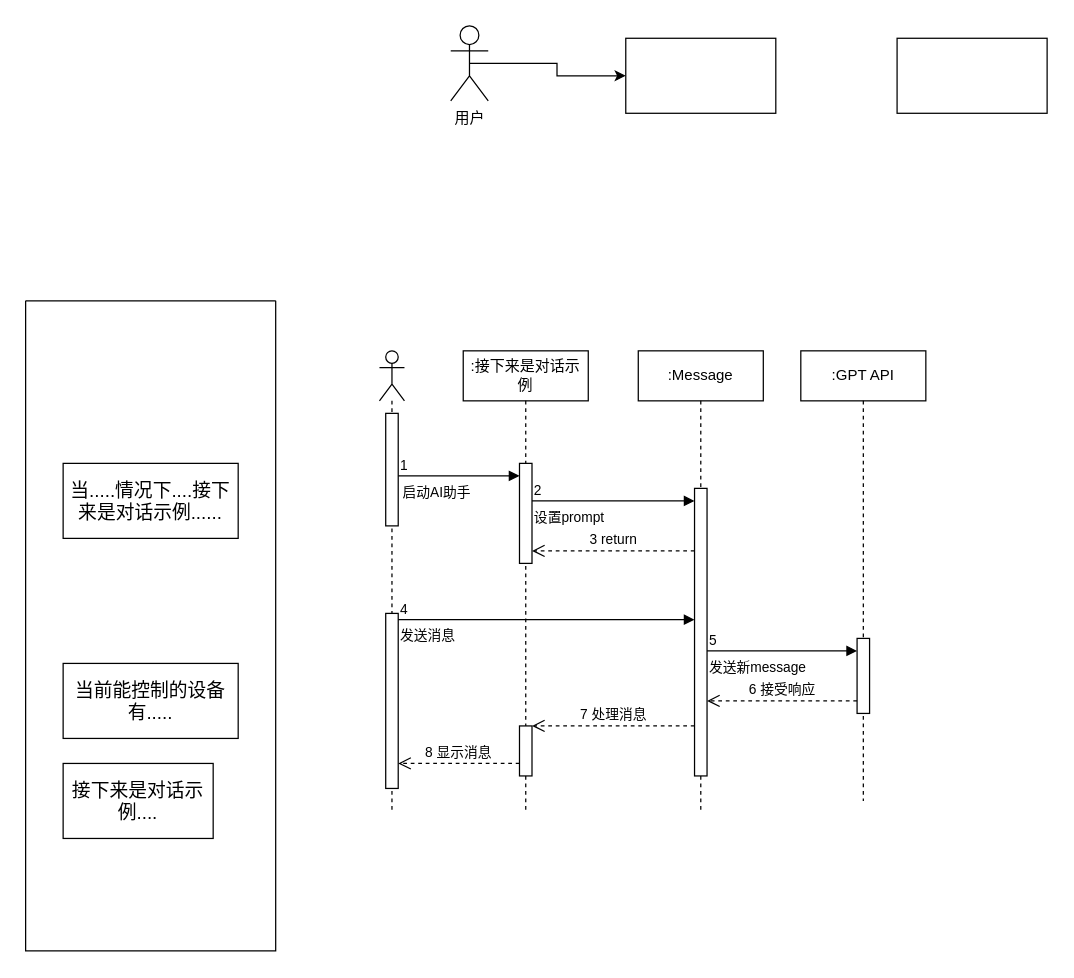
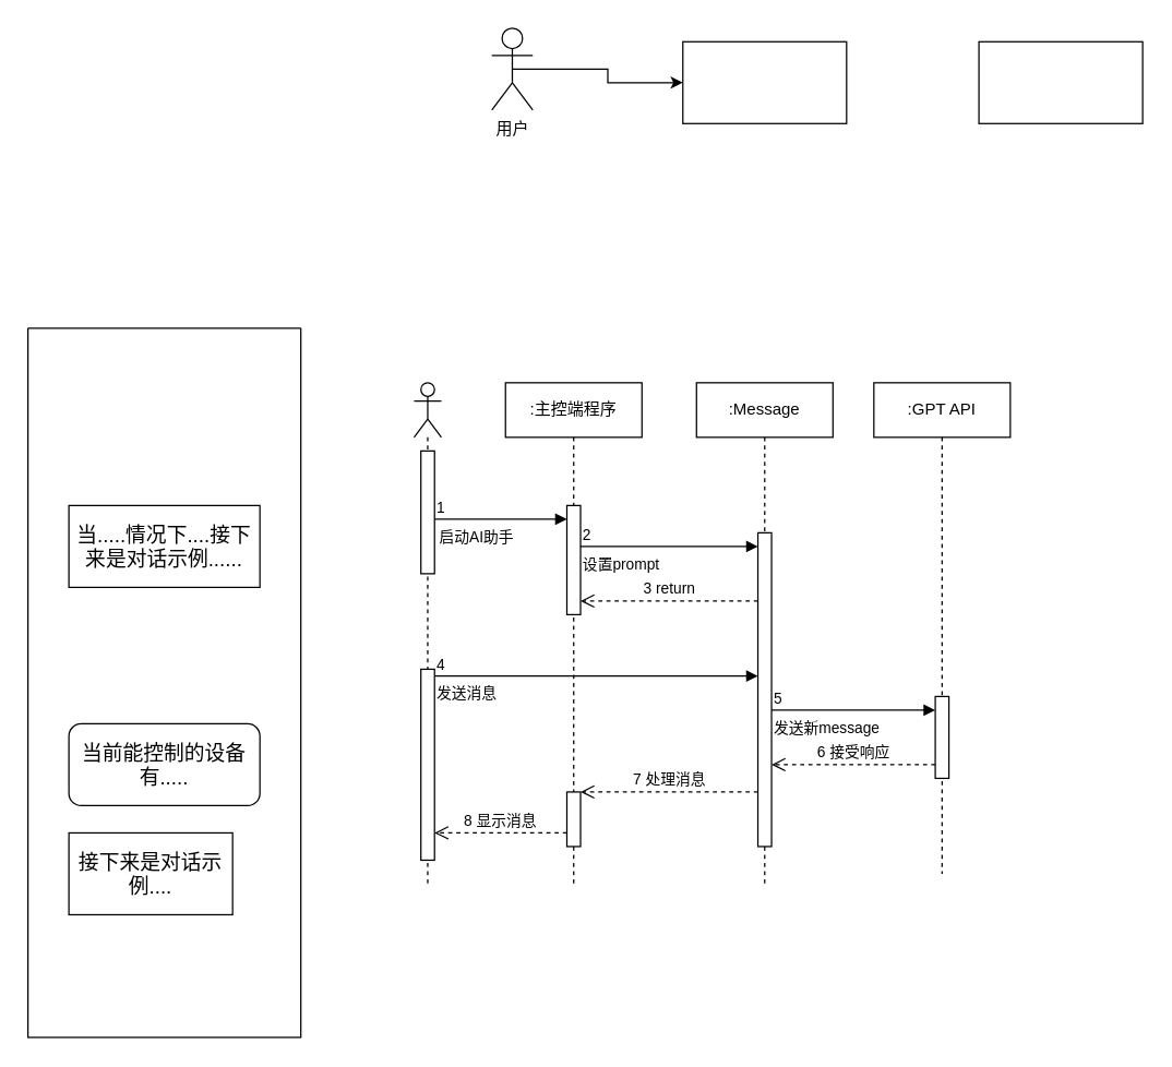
- <mxCell id="13" value=":接下来是对话示例" style="shape=umlLifeline;perimeter=lifelinePerimeter;whiteSpace=wrap;html=1;container=1;dropTarget=0;collapsible=0;recursiveResize=0;outlineConnect=0;portConstraint=eastwest;newEdgeStyle={&quot;edgeStyle&quot;:&quot;elbowEdgeStyle&quot;,&quot;elbow&quot;:&quot;vertical&quot;,&quot;curved&quot;:0,&quot;rounded&quot;:0};" vertex="1" parent="1"><mxGeometry x="370" y="280" width="100" height="370" as="geometry" /></mxCell>
+ <mxCell id="13" value=":主控端程序" style="shape=umlLifeline;perimeter=lifelinePerimeter;whiteSpace=wrap;html=1;container=1;dropTarget=0;collapsible=0;recursiveResize=0;outlineConnect=0;portConstraint=eastwest;newEdgeStyle={&quot;edgeStyle&quot;:&quot;elbowEdgeStyle&quot;,&quot;elbow&quot;:&quot;vertical&quot;,&quot;curved&quot;:0,&quot;rounded&quot;:0};" vertex="1" parent="1"><mxGeometry x="370" y="280" width="100" height="370" as="geometry" /></mxCell>
- <mxCell id="6" value="当前能控制的设备有....." style="rounded=0;whiteSpace=wrap;html=1;fontSize=15;" vertex="1" parent="4"><mxGeometry x="30" y="290" width="140" height="60" as="geometry" /></mxCell>
+ <mxCell id="6" value="当前能控制的设备有....." style="whiteSpace=wrap;html=1;fontSize=15;rounded=1;" vertex="1" parent="4"><mxGeometry x="30" y="290" width="140" height="60" as="geometry" /></mxCell>
